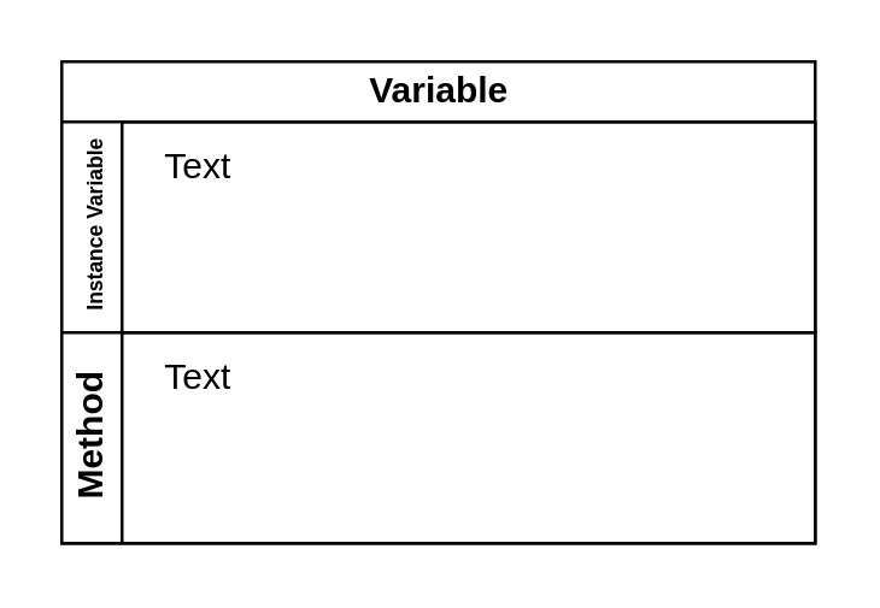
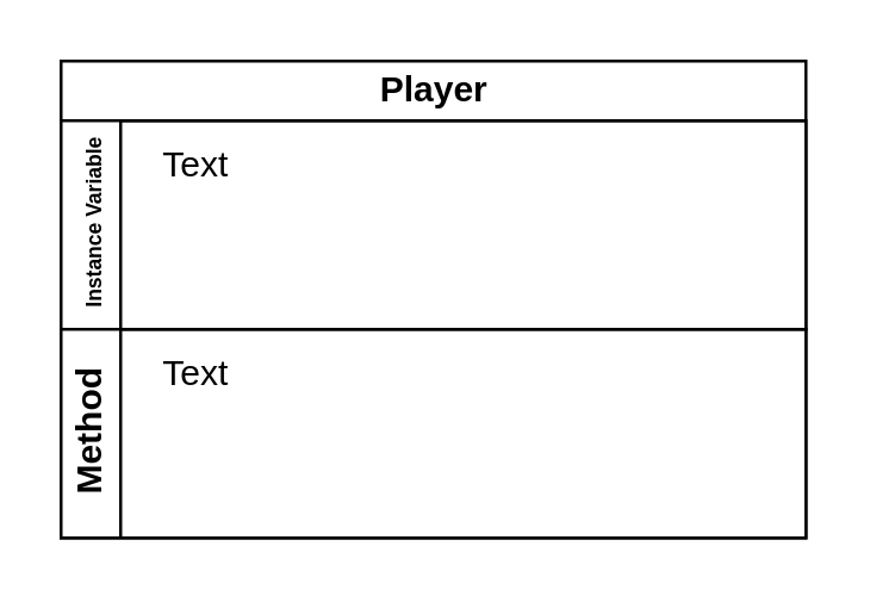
- <mxCell id="2" value="Variable" style="swimlane;childLayout=stackLayout;resizeParent=1;resizeParentMax=0;horizontal=1;startSize=20;horizontalStack=0;html=1;" vertex="1" parent="1"><mxGeometry x="20" y="20" width="250" height="160" as="geometry" /></mxCell>
+ <mxCell id="2" value="Player" style="swimlane;childLayout=stackLayout;resizeParent=1;resizeParentMax=0;horizontal=1;startSize=20;horizontalStack=0;html=1;" vertex="1" parent="1"><mxGeometry x="20" y="20" width="250" height="160" as="geometry" /></mxCell>
